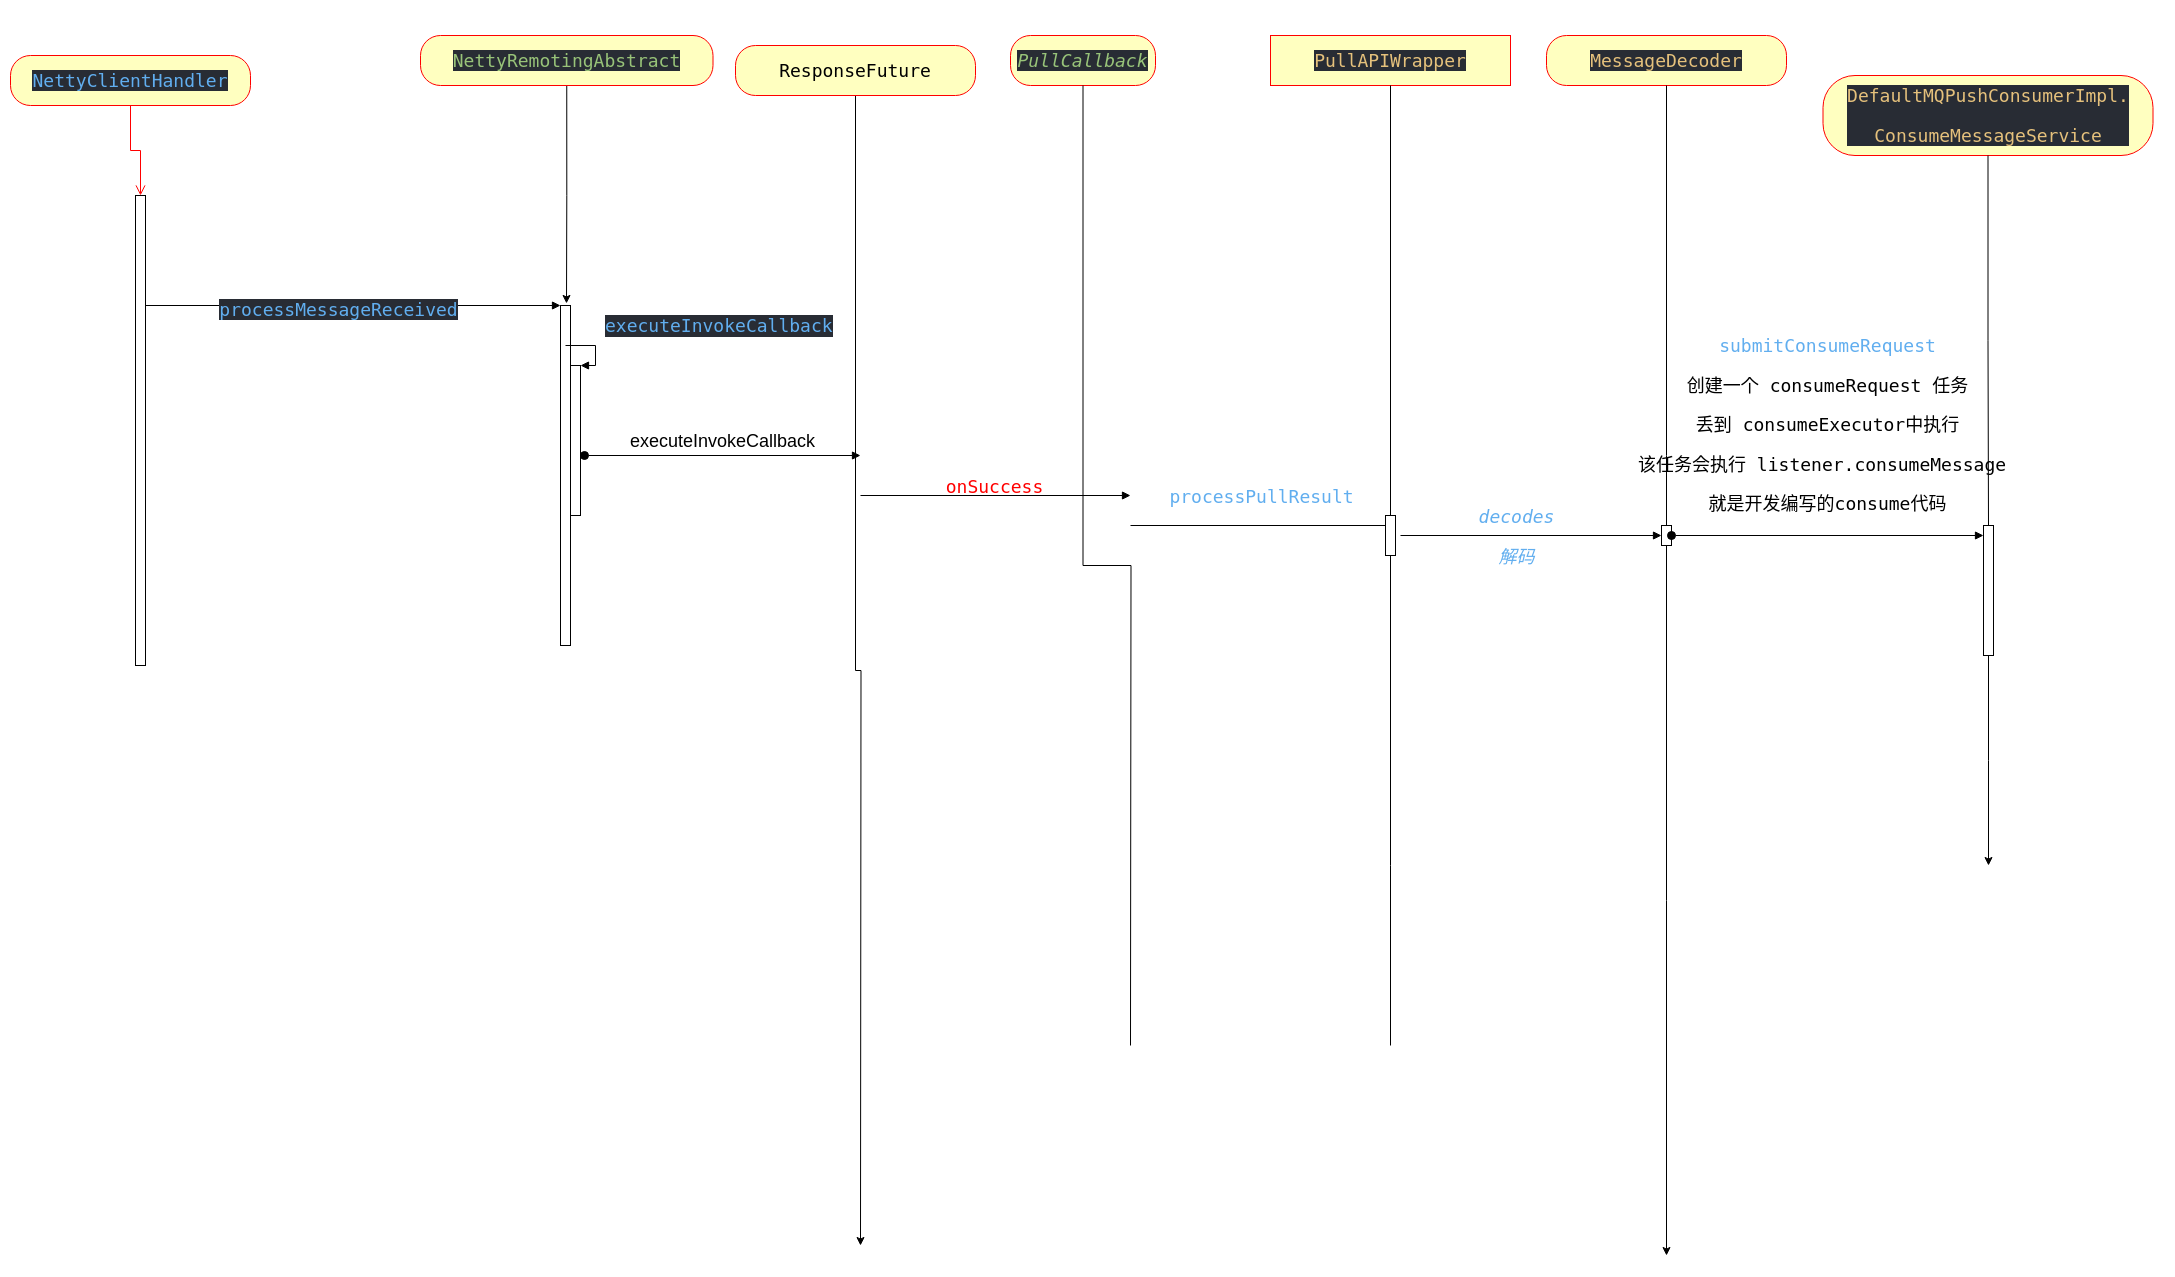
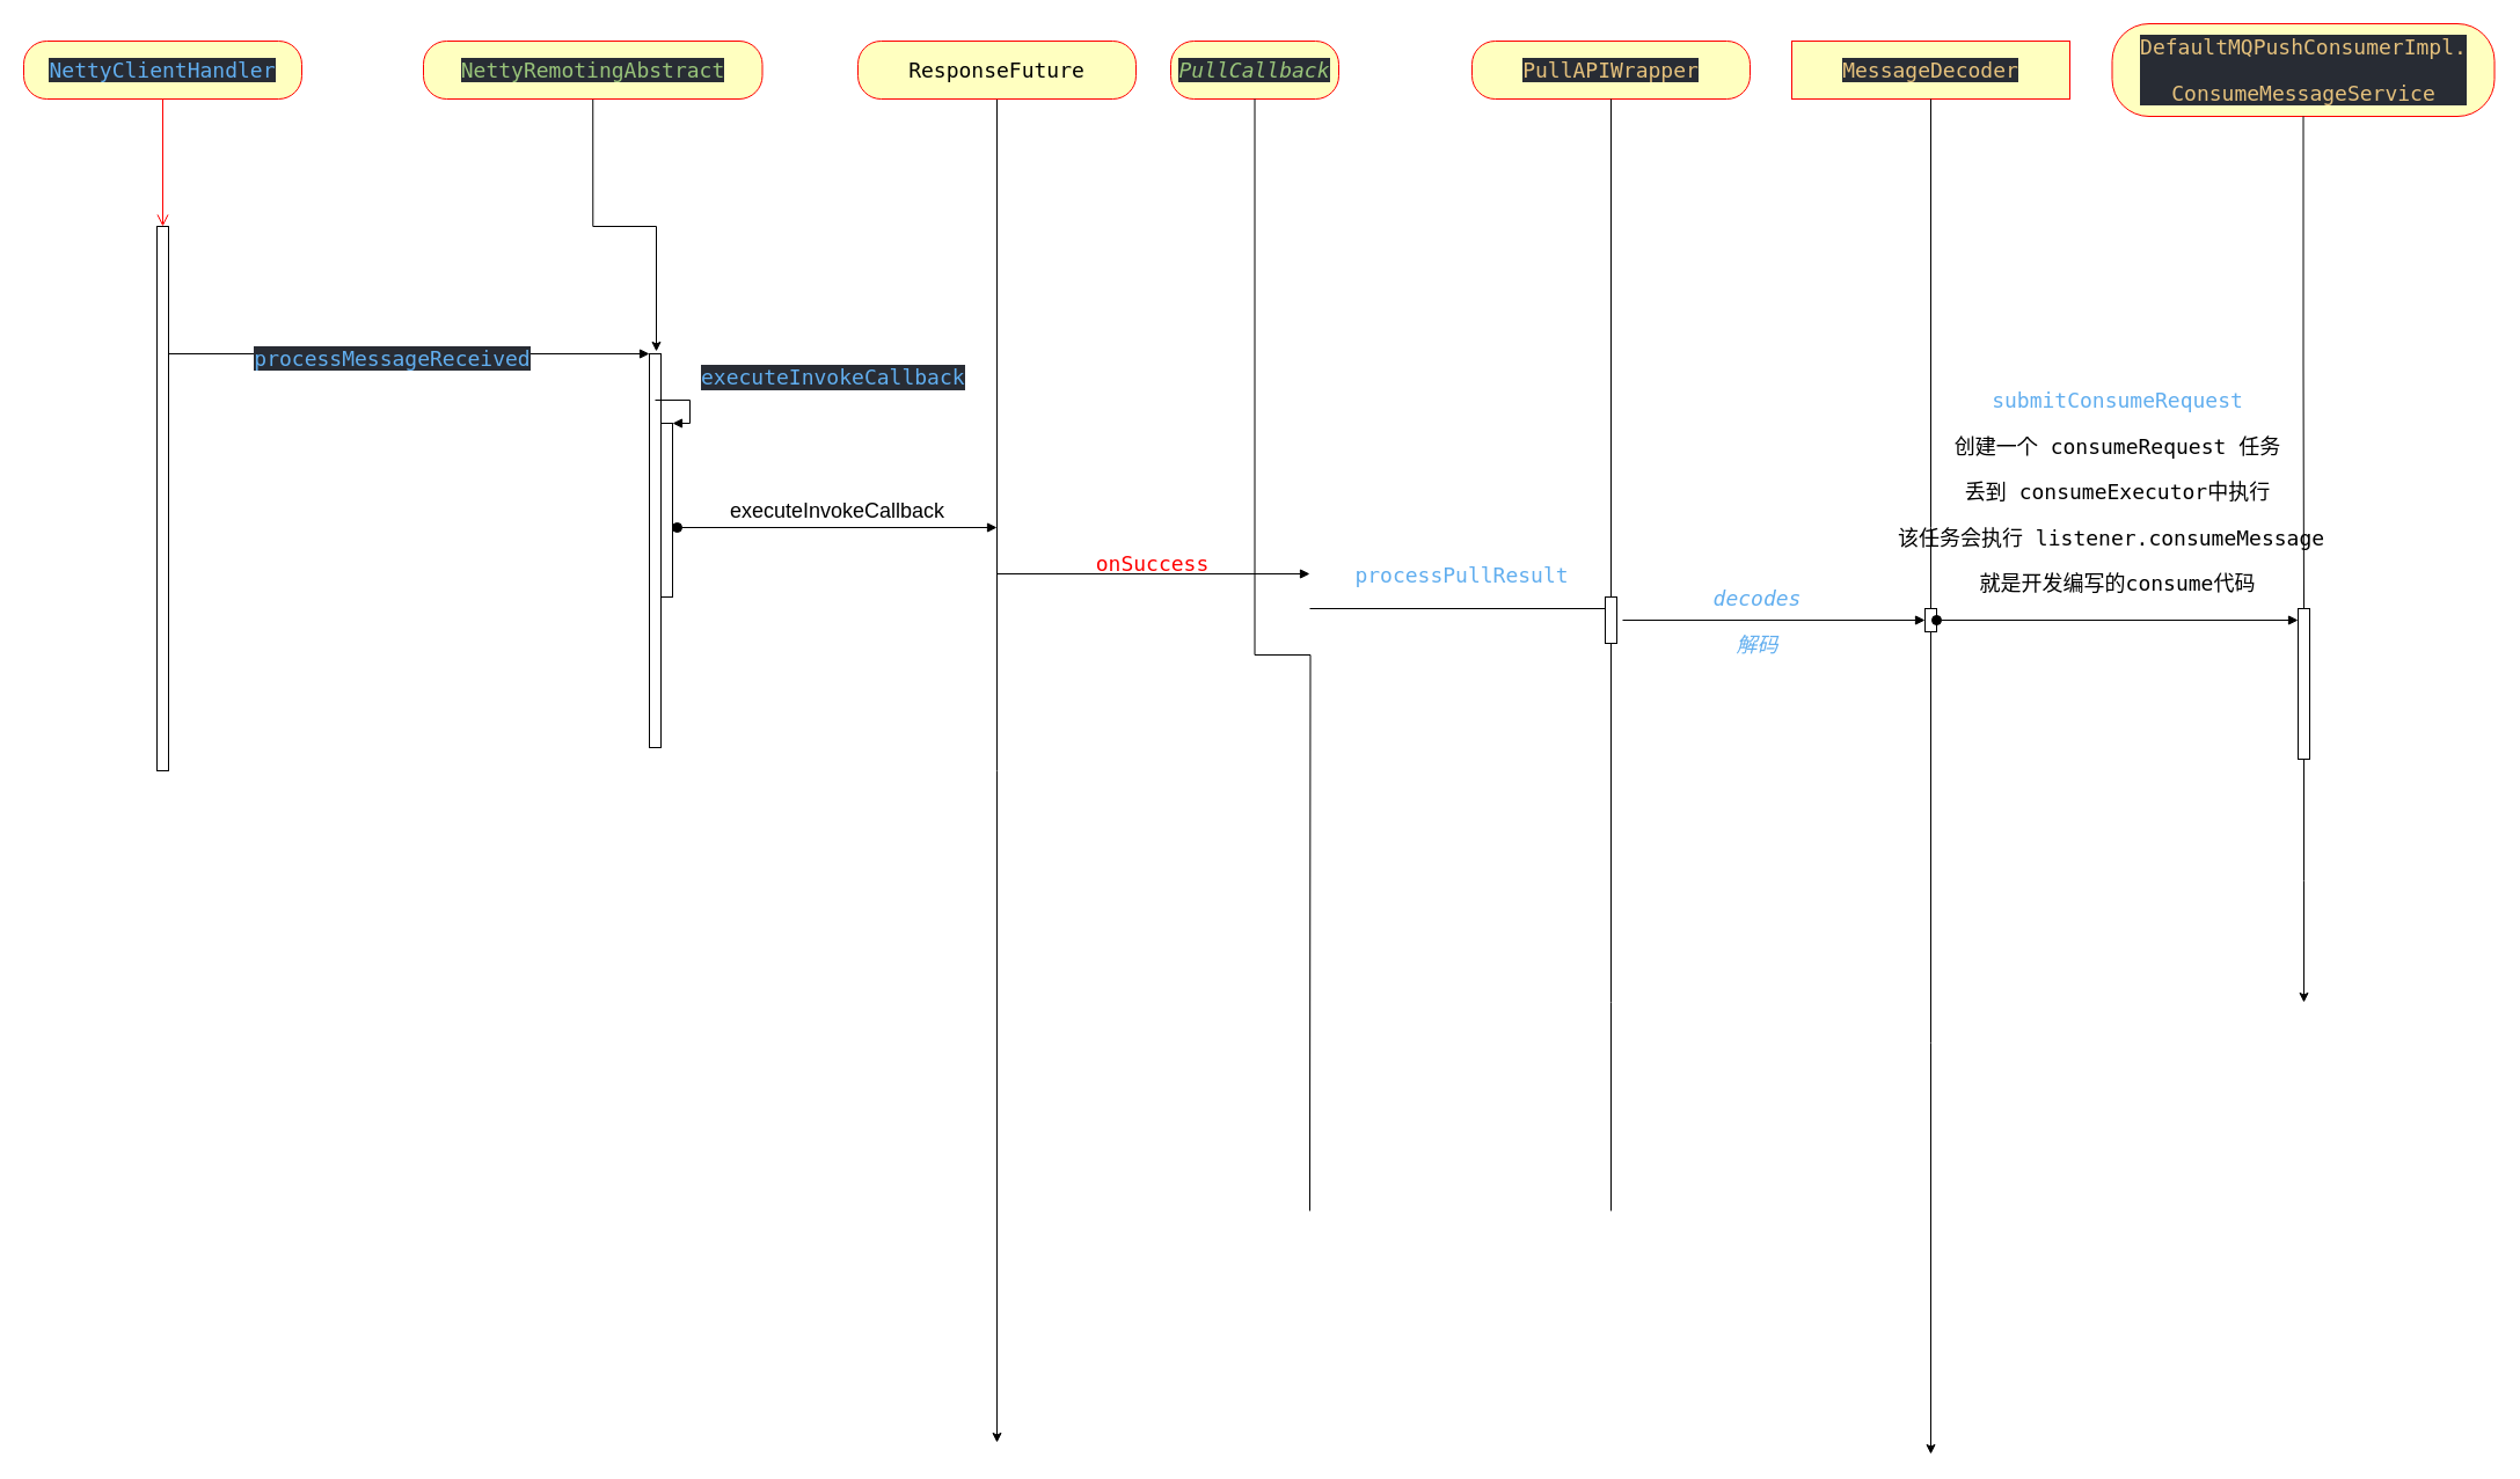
- <mxCell id="6" value="&lt;pre style=&quot;font-family: Menlo, monospace; font-size: 18px;&quot;&gt;&lt;pre style=&quot;font-family: Menlo, monospace; font-size: 18px;&quot;&gt;&lt;pre style=&quot;background-color: rgb(40, 44, 52); color: rgb(171, 178, 191); font-family: Menlo, monospace; font-size: 18px;&quot;&gt;&lt;span style=&quot;color: rgb(152, 195, 121); font-size: 18px;&quot;&gt;NettyRemotingAbstract&lt;/span&gt;&lt;/pre&gt;&lt;/pre&gt;&lt;/pre&gt;" style="rounded=1;whiteSpace=wrap;html=1;arcSize=40;fontColor=default;fillColor=#ffffc0;strokeColor=#ff0000;labelBackgroundColor=none;fontSize=18;" parent="1" vertex="1"><mxGeometry x="420" y="35" width="292.5" height="50" as="geometry" /></mxCell>
+ <mxCell id="6" value="&lt;pre style=&quot;font-family: Menlo, monospace; font-size: 18px;&quot;&gt;&lt;pre style=&quot;font-family: Menlo, monospace; font-size: 18px;&quot;&gt;&lt;pre style=&quot;background-color: rgb(40, 44, 52); color: rgb(171, 178, 191); font-family: Menlo, monospace; font-size: 18px;&quot;&gt;&lt;span style=&quot;color: rgb(152, 195, 121); font-size: 18px;&quot;&gt;NettyRemotingAbstract&lt;/span&gt;&lt;/pre&gt;&lt;/pre&gt;&lt;/pre&gt;" style="rounded=1;whiteSpace=wrap;html=1;arcSize=40;fontColor=default;fillColor=#ffffc0;strokeColor=#ff0000;labelBackgroundColor=none;fontSize=18;" parent="1" vertex="1"><mxGeometry x="365" y="35" width="292.5" height="50" as="geometry" /></mxCell>
- <mxCell id="15" value="&lt;pre style=&quot;background-color: rgb(40, 44, 52); color: rgb(171, 178, 191); font-family: Menlo, monospace; font-size: 18px;&quot;&gt;&lt;span style=&quot;color: rgb(229, 193, 124); font-size: 18px;&quot;&gt;PullAPIWrapper&lt;/span&gt;&lt;/pre&gt;" style="arcSize=40;fontColor=#000000;fillColor=#ffffc0;strokeColor=#ff0000;spacing=0;align=center;verticalAlign=middle;labelBorderColor=none;labelBackgroundColor=none;whiteSpace=wrap;html=1;fontSize=18;rounded=0;" parent="1" vertex="1"><mxGeometry x="1270" y="35" width="240" height="50" as="geometry" /></mxCell>
+ <mxCell id="15" value="&lt;pre style=&quot;background-color: rgb(40, 44, 52); color: rgb(171, 178, 191); font-family: Menlo, monospace; font-size: 18px;&quot;&gt;&lt;span style=&quot;color: rgb(229, 193, 124); font-size: 18px;&quot;&gt;PullAPIWrapper&lt;/span&gt;&lt;/pre&gt;" style="rounded=1;arcSize=40;fontColor=#000000;fillColor=#ffffc0;strokeColor=#ff0000;spacing=0;align=center;verticalAlign=middle;labelBorderColor=none;labelBackgroundColor=none;whiteSpace=wrap;html=1;fontSize=18;" parent="1" vertex="1"><mxGeometry x="1270" y="35" width="240" height="50" as="geometry" /></mxCell>
- <mxCell id="22" value="&lt;pre style=&quot;background-color: rgb(40, 44, 52); color: rgb(171, 178, 191); font-family: Menlo, monospace; font-size: 18px;&quot;&gt;&lt;span style=&quot;color: rgb(229, 193, 124); font-size: 18px;&quot;&gt;MessageDecoder&lt;/span&gt;&lt;/pre&gt;" style="rounded=1;arcSize=40;fontColor=#000000;fillColor=#ffffc0;strokeColor=#ff0000;spacing=0;align=center;verticalAlign=middle;labelBorderColor=none;labelBackgroundColor=none;whiteSpace=wrap;html=1;fontSize=18;" parent="1" vertex="1"><mxGeometry x="1546" y="35" width="240" height="50" as="geometry" /></mxCell>
+ <mxCell id="22" value="&lt;pre style=&quot;background-color: rgb(40, 44, 52); color: rgb(171, 178, 191); font-family: Menlo, monospace; font-size: 18px;&quot;&gt;&lt;span style=&quot;color: rgb(229, 193, 124); font-size: 18px;&quot;&gt;MessageDecoder&lt;/span&gt;&lt;/pre&gt;" style="arcSize=40;fontColor=#000000;fillColor=#ffffc0;strokeColor=#ff0000;spacing=0;align=center;verticalAlign=middle;labelBorderColor=none;labelBackgroundColor=none;whiteSpace=wrap;html=1;fontSize=18;rounded=0;" parent="1" vertex="1"><mxGeometry x="1546" y="35" width="240" height="50" as="geometry" /></mxCell>
- <mxCell id="12" value="&lt;pre style=&quot;font-size: 18px;&quot;&gt;&lt;pre style=&quot;font-size: 18px;&quot;&gt;&lt;font face=&quot;Menlo, monospace&quot; style=&quot;font-size: 18px;&quot;&gt;&lt;span style=&quot;font-size: 18px;&quot;&gt;ResponseFuture&lt;/span&gt;&lt;/font&gt;&lt;font face=&quot;Menlo, monospace&quot; color=&quot;#abb2bf&quot; style=&quot;font-size: 18px;&quot;&gt;&lt;span style=&quot;font-size: 18px;&quot;&gt;&lt;br style=&quot;font-size: 18px;&quot;&gt;&lt;/span&gt;&lt;/font&gt;&lt;/pre&gt;&lt;/pre&gt;" style="rounded=1;whiteSpace=wrap;html=1;arcSize=40;fontColor=#000000;fillColor=#ffffc0;strokeColor=#ff0000;labelBackgroundColor=none;fontSize=18;" parent="1" vertex="1"><mxGeometry x="735" y="45" width="240" height="50" as="geometry" /></mxCell>
+ <mxCell id="12" value="&lt;pre style=&quot;font-size: 18px;&quot;&gt;&lt;pre style=&quot;font-size: 18px;&quot;&gt;&lt;font face=&quot;Menlo, monospace&quot; style=&quot;font-size: 18px;&quot;&gt;&lt;span style=&quot;font-size: 18px;&quot;&gt;ResponseFuture&lt;/span&gt;&lt;/font&gt;&lt;font face=&quot;Menlo, monospace&quot; color=&quot;#abb2bf&quot; style=&quot;font-size: 18px;&quot;&gt;&lt;span style=&quot;font-size: 18px;&quot;&gt;&lt;br style=&quot;font-size: 18px;&quot;&gt;&lt;/span&gt;&lt;/font&gt;&lt;/pre&gt;&lt;/pre&gt;" style="rounded=1;whiteSpace=wrap;html=1;arcSize=40;fontColor=#000000;fillColor=#ffffc0;strokeColor=#ff0000;labelBackgroundColor=none;fontSize=18;" parent="1" vertex="1"><mxGeometry x="740" y="35" width="240" height="50" as="geometry" /></mxCell>
- <mxCell id="2" value="&lt;pre style=&quot;font-family: Menlo, monospace; font-size: 18px;&quot;&gt;&lt;pre style=&quot;background-color: rgb(40, 44, 52); color: rgb(171, 178, 191); font-family: Menlo, monospace; font-size: 18px;&quot;&gt;&lt;span style=&quot;color: rgb(97, 174, 239); font-size: 18px;&quot;&gt;NettyClientHandler&lt;/span&gt;&lt;/pre&gt;&lt;/pre&gt;" style="rounded=1;whiteSpace=wrap;html=1;arcSize=40;fontColor=default;fillColor=#ffffc0;strokeColor=#ff0000;labelBackgroundColor=none;fontSize=18;" parent="1" vertex="1"><mxGeometry x="10" y="55" width="240" height="50" as="geometry" /></mxCell>
+ <mxCell id="2" value="&lt;pre style=&quot;font-family: Menlo, monospace; font-size: 18px;&quot;&gt;&lt;pre style=&quot;background-color: rgb(40, 44, 52); color: rgb(171, 178, 191); font-family: Menlo, monospace; font-size: 18px;&quot;&gt;&lt;span style=&quot;color: rgb(97, 174, 239); font-size: 18px;&quot;&gt;NettyClientHandler&lt;/span&gt;&lt;/pre&gt;&lt;/pre&gt;" style="rounded=1;whiteSpace=wrap;html=1;arcSize=40;fontColor=default;fillColor=#ffffc0;strokeColor=#ff0000;labelBackgroundColor=none;fontSize=18;" parent="1" vertex="1"><mxGeometry x="20" y="35" width="240" height="50" as="geometry" /></mxCell>
- <mxCell id="33" value="&lt;pre style=&quot;background-color: rgb(40, 44, 52); font-size: 18px;&quot;&gt;&lt;pre style=&quot;font-size: 18px;&quot;&gt;&lt;span style=&quot;color: rgb(229, 193, 124); font-family: Menlo, monospace; font-size: 18px;&quot;&gt;DefaultMQPushConsumerImpl.&lt;/span&gt;&lt;/pre&gt;&lt;pre style=&quot;font-size: 18px;&quot;&gt;&lt;font face=&quot;Menlo, monospace&quot; color=&quot;#e5c17c&quot; style=&quot;font-size: 18px;&quot;&gt;&lt;span style=&quot;font-size: 18px;&quot;&gt;ConsumeMessageService&lt;/span&gt;&lt;/font&gt;&lt;/pre&gt;&lt;/pre&gt;" style="rounded=1;arcSize=40;fontColor=#000000;fillColor=#ffffc0;strokeColor=#ff0000;spacing=0;align=center;verticalAlign=middle;labelBorderColor=none;labelBackgroundColor=none;whiteSpace=wrap;html=1;fontSize=18;" parent="1" vertex="1"><mxGeometry x="1822.5" y="75" width="330" height="80" as="geometry" /></mxCell>
+ <mxCell id="33" value="&lt;pre style=&quot;background-color: rgb(40, 44, 52); font-size: 18px;&quot;&gt;&lt;pre style=&quot;font-size: 18px;&quot;&gt;&lt;span style=&quot;color: rgb(229, 193, 124); font-family: Menlo, monospace; font-size: 18px;&quot;&gt;DefaultMQPushConsumerImpl.&lt;/span&gt;&lt;/pre&gt;&lt;pre style=&quot;font-size: 18px;&quot;&gt;&lt;font face=&quot;Menlo, monospace&quot; color=&quot;#e5c17c&quot; style=&quot;font-size: 18px;&quot;&gt;&lt;span style=&quot;font-size: 18px;&quot;&gt;ConsumeMessageService&lt;/span&gt;&lt;/font&gt;&lt;/pre&gt;&lt;/pre&gt;" style="rounded=1;arcSize=40;fontColor=#000000;fillColor=#ffffc0;strokeColor=#ff0000;spacing=0;align=center;verticalAlign=middle;labelBorderColor=none;labelBackgroundColor=none;whiteSpace=wrap;html=1;fontSize=18;" parent="1" vertex="1"><mxGeometry x="1822.5" y="20" width="330" height="80" as="geometry" /></mxCell>
